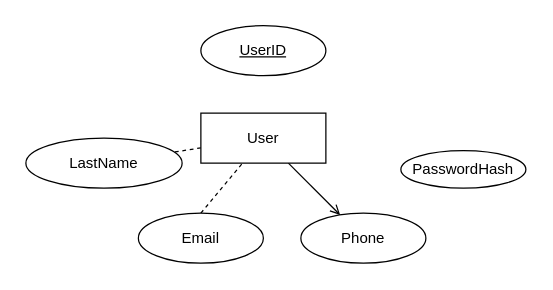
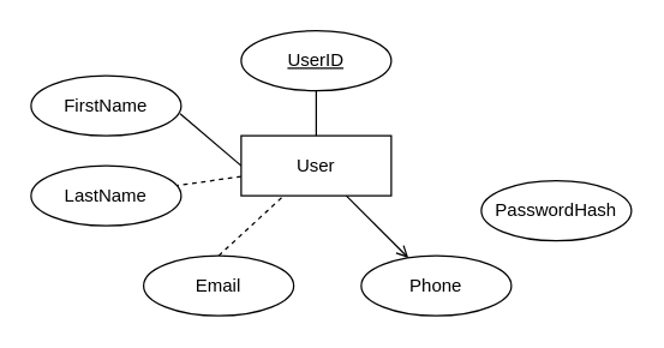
+ <mxCell id="7" value="FirstName" style="ellipse;whiteSpace=wrap;html=1;align=center;" vertex="1" parent="1"><mxGeometry x="20" y="50" width="100" height="40" as="geometry" /></mxCell>
+ <mxCell id="2" value="" style="edgeStyle=orthogonalEdgeStyle;rounded=0;orthogonalLoop=1;jettySize=auto;html=1;endArrow=none;startFill=0;" edge="1" parent="1" source="5" target="6"><mxGeometry relative="1" as="geometry" /></mxCell>
+ <mxCell id="8" value="" style="endArrow=none;html=1;rounded=0;entryX=0;entryY=0.5;entryDx=0;entryDy=0;exitX=0.993;exitY=0.631;exitDx=0;exitDy=0;exitPerimeter=0;" edge="1" parent="1" source="7" target="5"><mxGeometry width="50" height="50" relative="1" as="geometry"><mxPoint x="100" y="130" as="sourcePoint" /><mxPoint x="150" y="80" as="targetPoint" /></mxGeometry></mxCell>
- <mxCell id="9" value="LastName" style="ellipse;whiteSpace=wrap;html=1;align=center;" vertex="1" parent="1"><mxGeometry x="20" y="110" width="125" height="40" as="geometry" /></mxCell>
+ <mxCell id="9" value="LastName" style="ellipse;whiteSpace=wrap;html=1;align=center;" vertex="1" parent="1"><mxGeometry x="20" y="110" width="100" height="40" as="geometry" /></mxCell>
- <mxCell id="13" value="PasswordHash" style="ellipse;whiteSpace=wrap;html=1;align=center;" vertex="1" parent="1"><mxGeometry x="320" y="120" width="100" height="30" as="geometry" /></mxCell>
+ <mxCell id="13" value="PasswordHash" style="ellipse;whiteSpace=wrap;html=1;align=center;" vertex="1" parent="1"><mxGeometry x="320" y="120" width="100" height="40" as="geometry" /></mxCell>
- <mxCell id="11" value="Email" style="ellipse;whiteSpace=wrap;html=1;align=center;" vertex="1" parent="1"><mxGeometry x="110" y="170" width="100" height="40" as="geometry" /></mxCell>
+ <mxCell id="11" value="Email" style="ellipse;whiteSpace=wrap;html=1;align=center;" vertex="1" parent="1"><mxGeometry x="95" y="170" width="100" height="40" as="geometry" /></mxCell>
